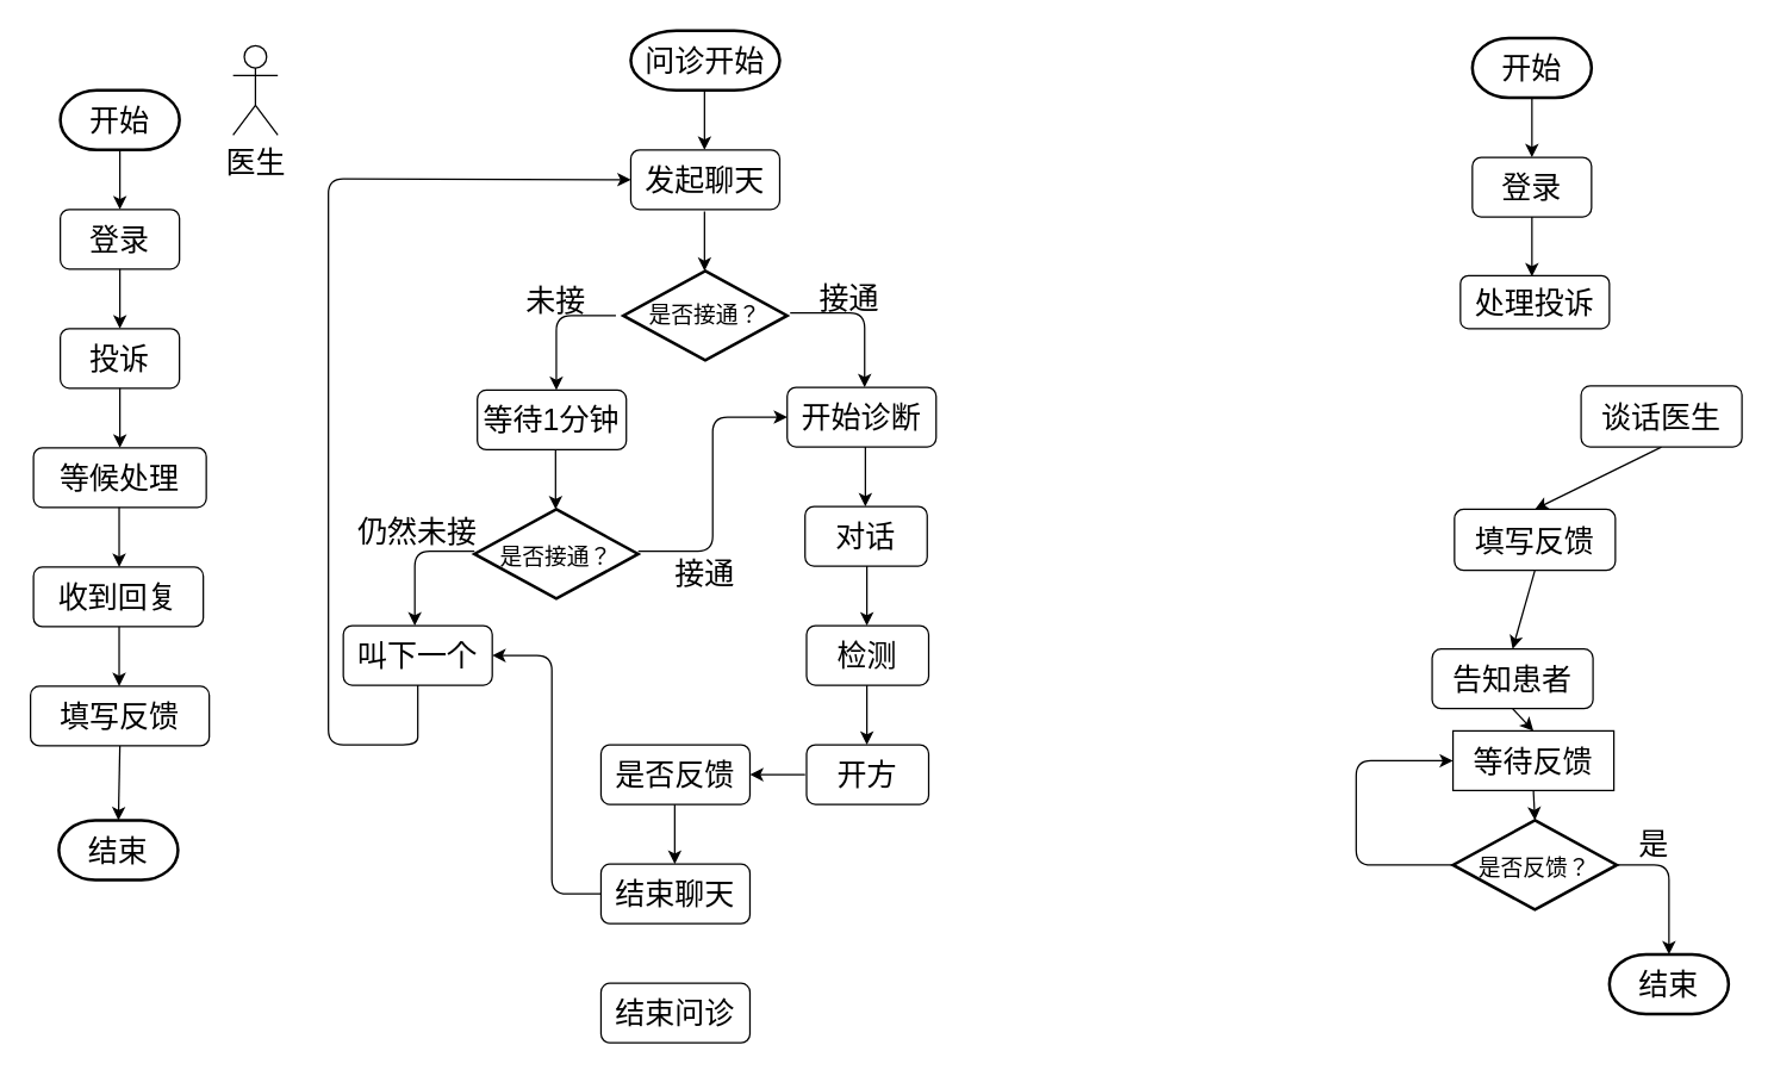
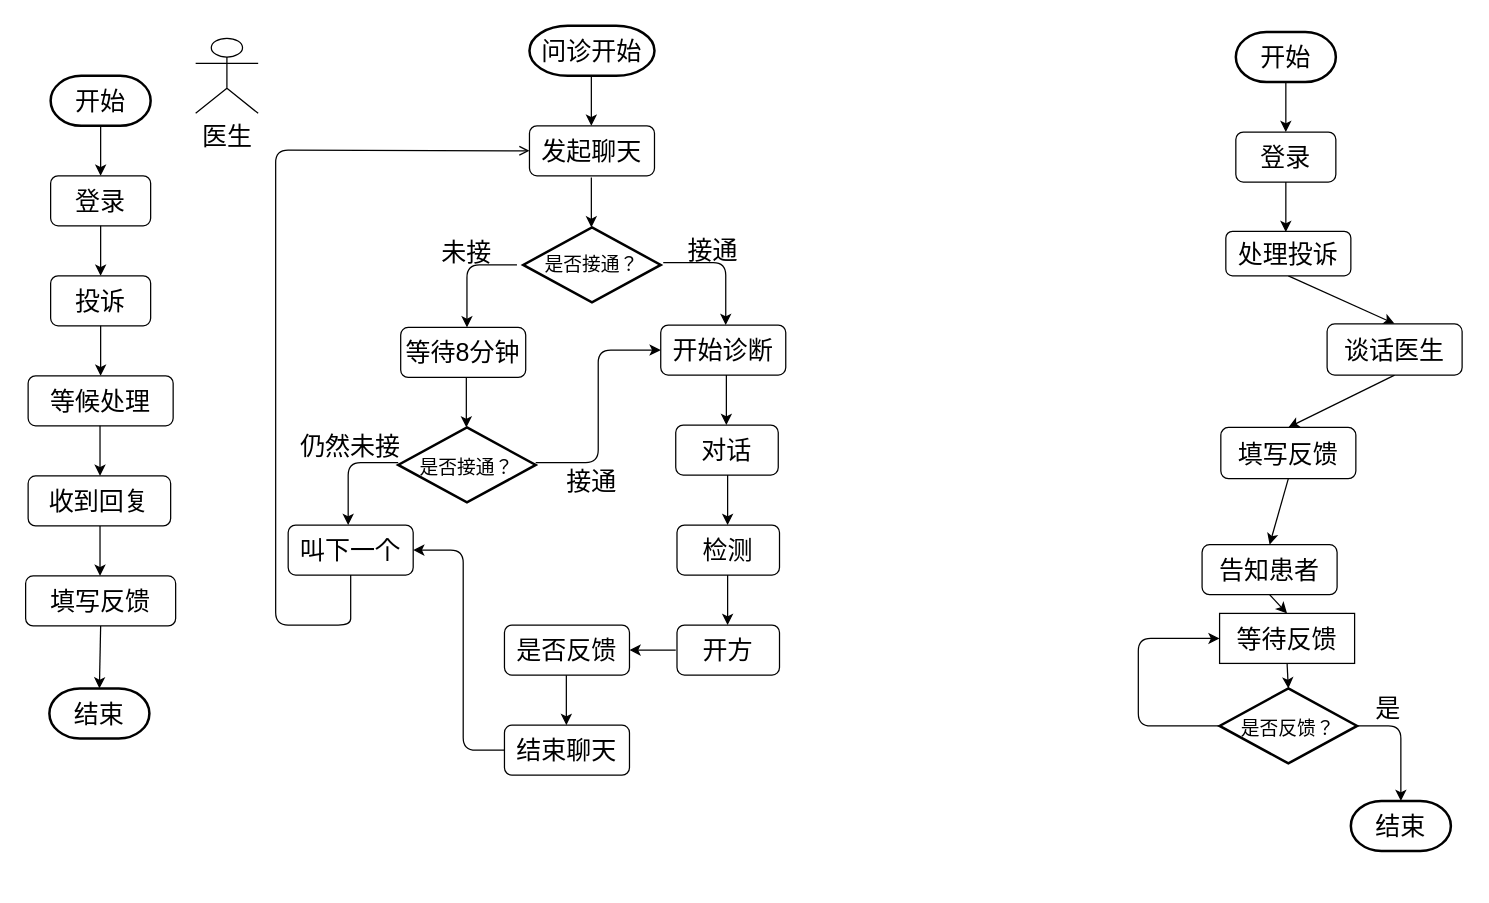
- <mxCell id="13" value="&lt;font style=&quot;font-size: 20px;&quot;&gt;医生&lt;/font&gt;" style="shape=umlActor;verticalLabelPosition=bottom;verticalAlign=top;html=1;outlineConnect=0;" parent="1" vertex="1"><mxGeometry x="156" y="30" width="30" height="60" as="geometry" /></mxCell>
+ <mxCell id="13" value="&lt;font style=&quot;font-size: 20px;&quot;&gt;医生&lt;/font&gt;" style="shape=umlActor;verticalLabelPosition=bottom;verticalAlign=top;html=1;outlineConnect=0;" parent="1" vertex="1"><mxGeometry x="156" y="30" width="50" height="60" as="geometry" /></mxCell>
- <mxCell id="30" value="" style="endArrow=classic;html=1;fontSize=20;exitX=0.5;exitY=1;exitDx=0;exitDy=0;entryX=0;entryY=0.5;entryDx=0;entryDy=0;" parent="1" source="29" target="16" edge="1"><mxGeometry width="50" height="50" relative="1" as="geometry"><mxPoint x="470" y="279.37" as="sourcePoint" /><mxPoint x="520" y="229.37" as="targetPoint" /><Array as="points"><mxPoint x="280" y="479.37" /><mxPoint x="280" y="499.37" /><mxPoint x="220" y="499.37" /><mxPoint x="220" y="119.37" /></Array></mxGeometry></mxCell>
+ <mxCell id="30" value="" style="endArrow=open;html=1;fontSize=20;exitX=0.5;exitY=1;exitDx=0;exitDy=0;entryX=0;entryY=0.5;entryDx=0;entryDy=0;" parent="1" source="29" target="16" edge="1"><mxGeometry width="50" height="50" relative="1" as="geometry"><mxPoint x="470" y="279.37" as="sourcePoint" /><mxPoint x="520" y="229.37" as="targetPoint" /><Array as="points"><mxPoint x="280" y="479.37" /><mxPoint x="280" y="499.37" /><mxPoint x="220" y="499.37" /><mxPoint x="220" y="119.37" /></Array></mxGeometry></mxCell>
+ <mxCell id="50" style="edgeStyle=none;html=1;exitX=0.5;exitY=1;exitDx=0;exitDy=0;entryX=0.5;entryY=0;entryDx=0;entryDy=0;" edge="1" parent="1" source="51" target="55"><mxGeometry relative="1" as="geometry" /></mxCell>
- <mxCell id="21" value="等待1分钟" style="rounded=1;whiteSpace=wrap;html=1;fontSize=20;" parent="1" vertex="1"><mxGeometry x="320" y="261.25" width="100" height="40" as="geometry" /></mxCell>
+ <mxCell id="21" value="等待8分钟" style="rounded=1;whiteSpace=wrap;html=1;fontSize=20;" parent="1" vertex="1"><mxGeometry x="320" y="261.25" width="100" height="40" as="geometry" /></mxCell>
- <mxCell id="44" value="结束问诊" style="rounded=1;whiteSpace=wrap;html=1;fontSize=20;" parent="1" vertex="1"><mxGeometry x="403" y="659.37" width="100" height="40" as="geometry" /></mxCell>
